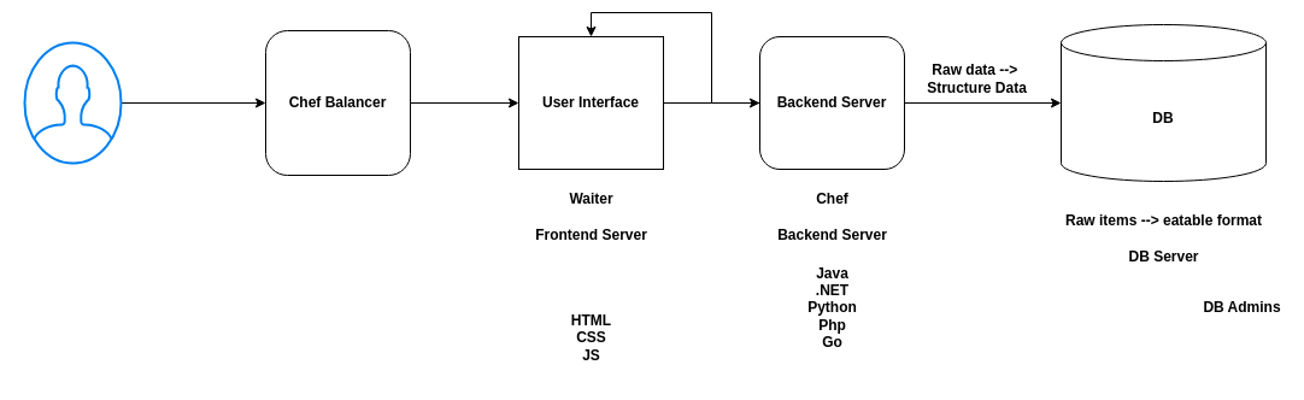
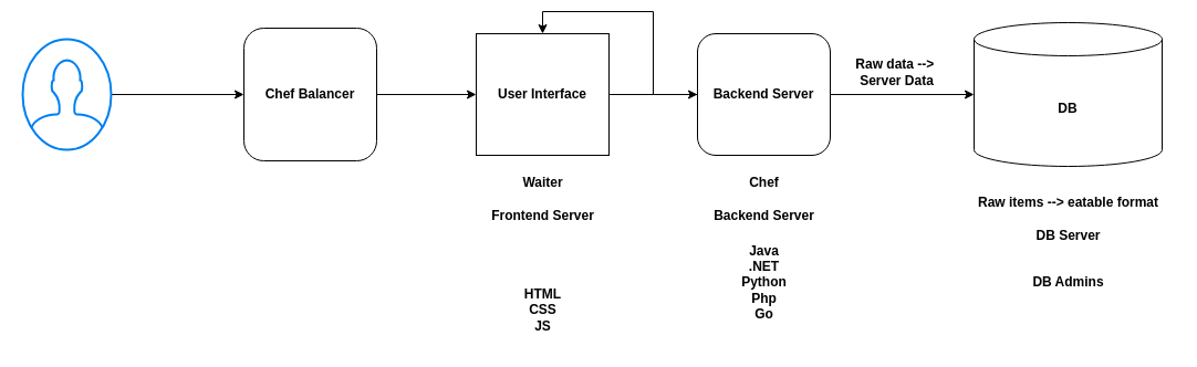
- <mxCell id="12" value="&lt;b&gt;Raw data --&amp;gt;&amp;nbsp;&lt;/b&gt;&lt;div&gt;&lt;b&gt;Structure Data&lt;/b&gt;&lt;/div&gt;" style="text;html=1;align=center;verticalAlign=middle;resizable=0;points=[];autosize=1;strokeColor=none;fillColor=none;" vertex="1" parent="1"><mxGeometry x="755" y="45" width="110" height="40" as="geometry" /></mxCell>
+ <mxCell id="12" value="&lt;b&gt;Raw data --&amp;gt;&amp;nbsp;&lt;/b&gt;&lt;div&gt;&lt;b&gt;Server Data&lt;/b&gt;&lt;/div&gt;" style="text;html=1;align=center;verticalAlign=middle;resizable=0;points=[];autosize=1;strokeColor=none;fillColor=none;" vertex="1" parent="1"><mxGeometry x="755" y="45" width="110" height="40" as="geometry" /></mxCell>
- <mxCell id="19" value="&lt;b&gt;DB Admins&lt;/b&gt;" style="text;html=1;align=center;verticalAlign=middle;resizable=0;points=[];autosize=1;strokeColor=none;fillColor=none;" vertex="1" parent="1"><mxGeometry x="985" y="240" width="90" height="30" as="geometry" /></mxCell>
+ <mxCell id="19" value="&lt;b&gt;DB Admins&lt;/b&gt;" style="text;html=1;align=center;verticalAlign=middle;resizable=0;points=[];autosize=1;strokeColor=none;fillColor=none;" vertex="1" parent="1"><mxGeometry x="920" y="240" width="90" height="30" as="geometry" /></mxCell>
